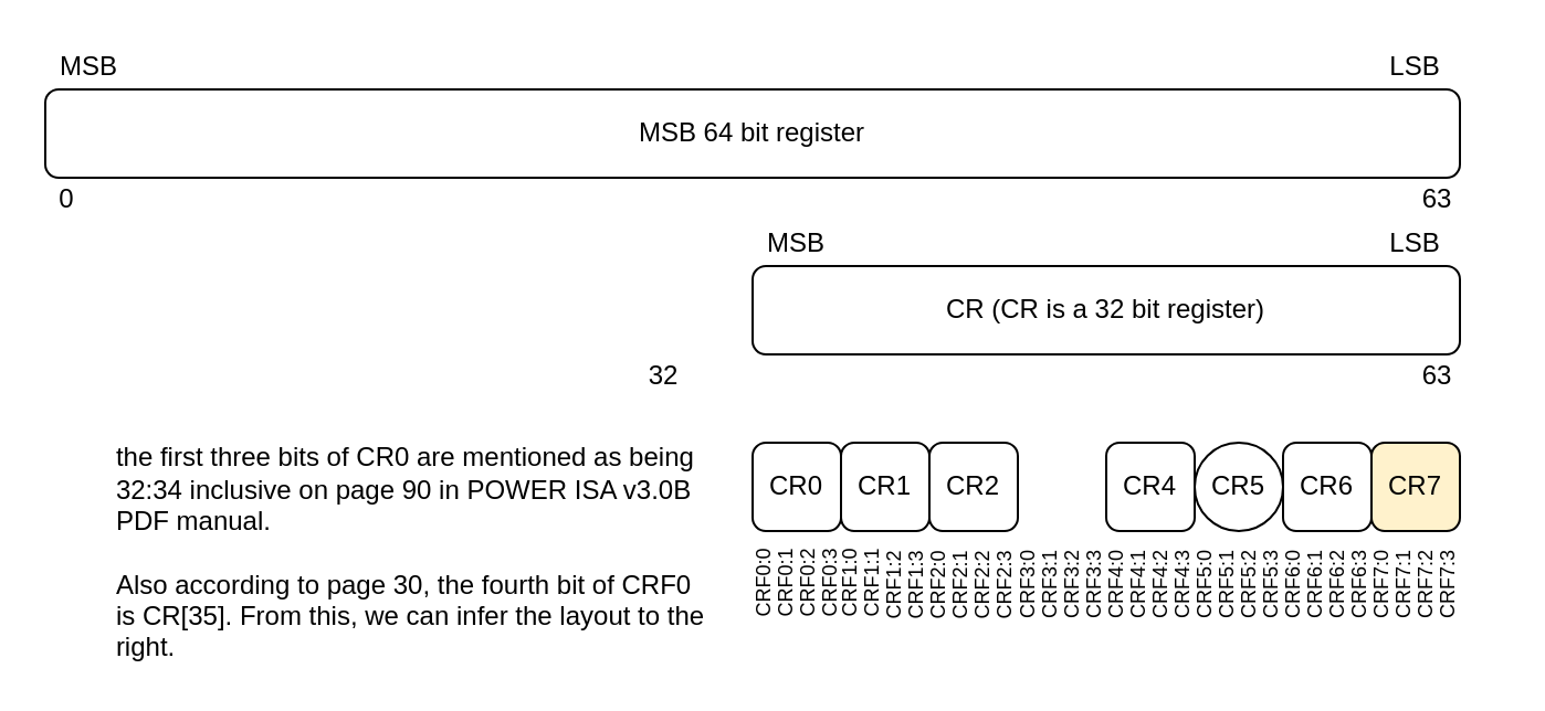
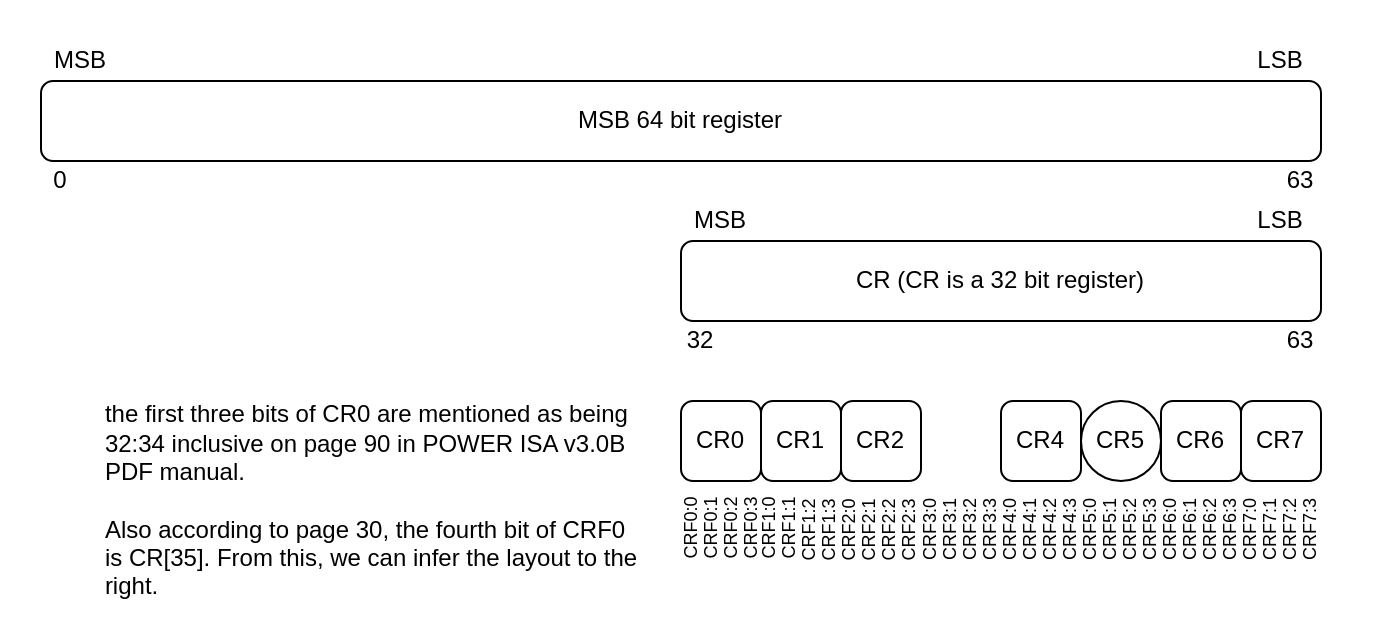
- <mxCell id="8" value="32" style="text;html=1;strokeColor=none;fillColor=none;align=center;verticalAlign=middle;whiteSpace=wrap;rounded=0;" vertex="1" parent="1"><mxGeometry x="290" y="160" width="20" height="20" as="geometry" /></mxCell>
+ <mxCell id="8" value="32" style="text;html=1;strokeColor=none;fillColor=none;align=center;verticalAlign=middle;whiteSpace=wrap;rounded=0;" vertex="1" parent="1"><mxGeometry x="340" y="160" width="20" height="20" as="geometry" /></mxCell>
- <mxCell id="17" value="CR7" style="rounded=1;whiteSpace=wrap;html=1;fillColor=#fff2cc;" vertex="1" parent="1"><mxGeometry x="620" y="200" width="40" height="40" as="geometry" /></mxCell>
+ <mxCell id="17" value="CR7" style="rounded=1;whiteSpace=wrap;html=1;" vertex="1" parent="1"><mxGeometry x="620" y="200" width="40" height="40" as="geometry" /></mxCell>
